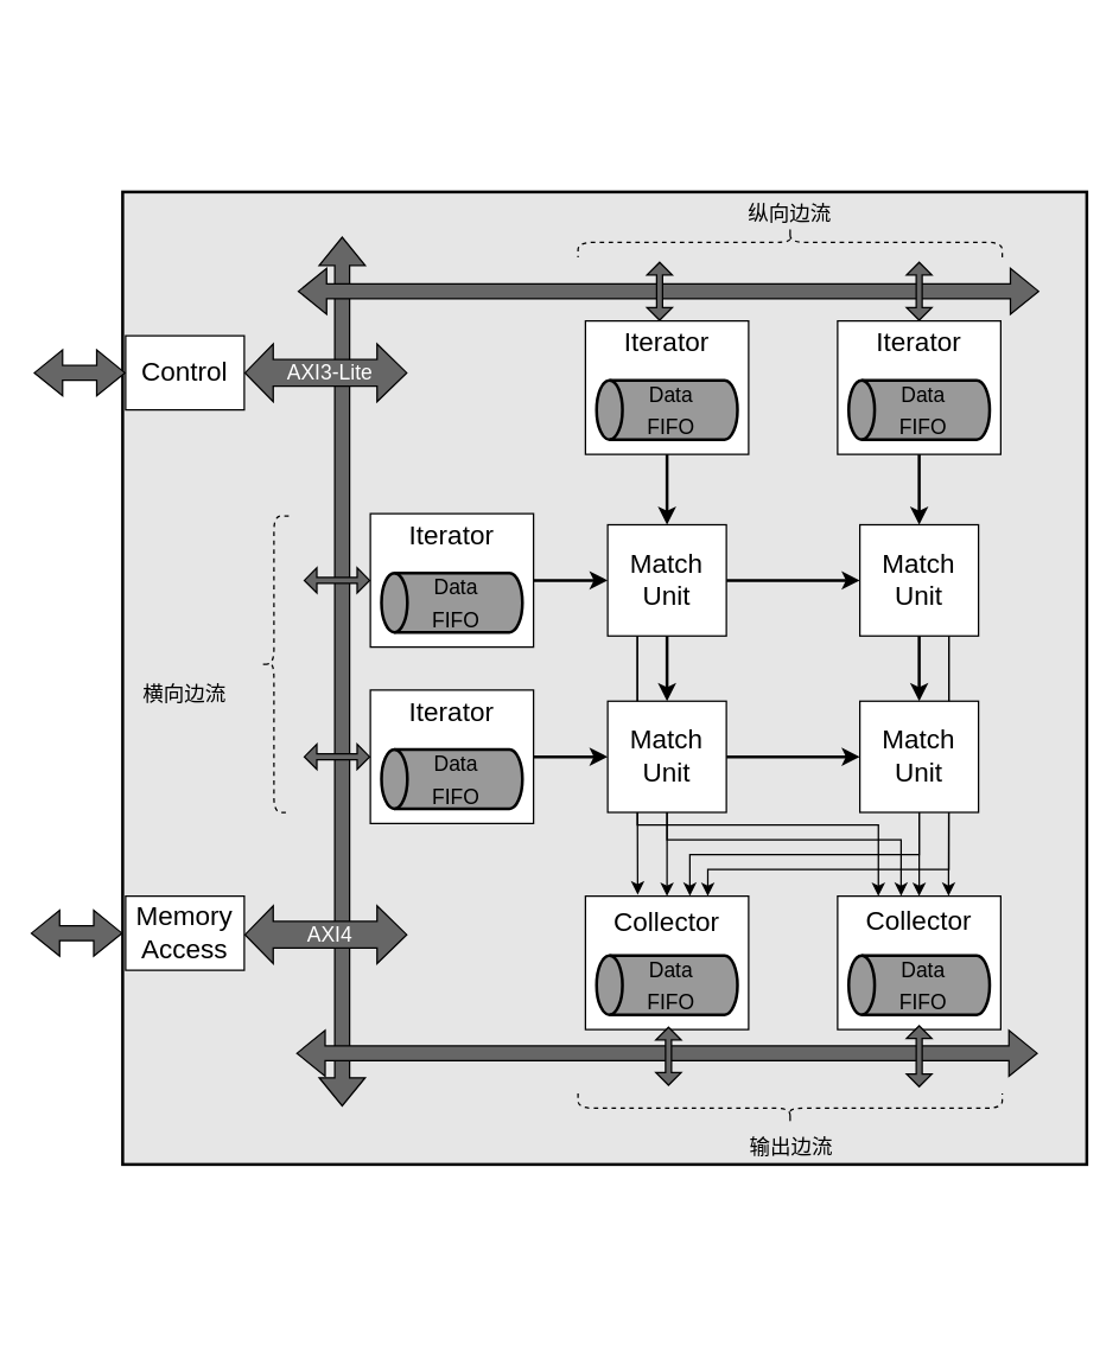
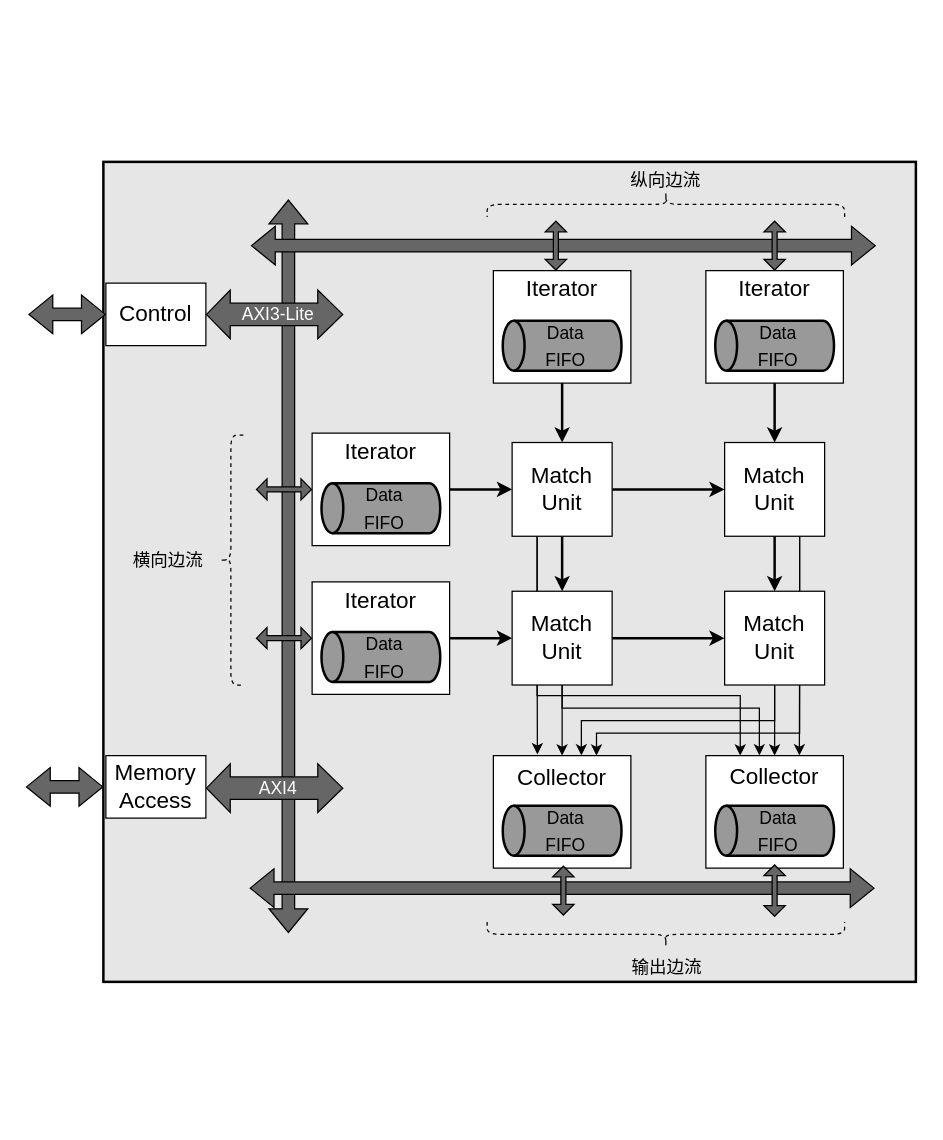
- <mxCell id="75" value="横向边流" style="text;html=1;strokeColor=none;fillColor=none;align=center;verticalAlign=middle;whiteSpace=wrap;rounded=0;labelBackgroundColor=none;fontSize=14;fontColor=#000000;" vertex="1" parent="1"><mxGeometry x="94" y="452.5" width="60" height="30" as="geometry" /></mxCell>
+ <mxCell id="75" value="横向边流" style="text;html=1;strokeColor=none;fillColor=none;align=center;verticalAlign=middle;whiteSpace=wrap;rounded=0;labelBackgroundColor=none;fontSize=14;fontColor=#000000;" vertex="1" parent="1"><mxGeometry x="104" y="432.5" width="60" height="30" as="geometry" /></mxCell>
